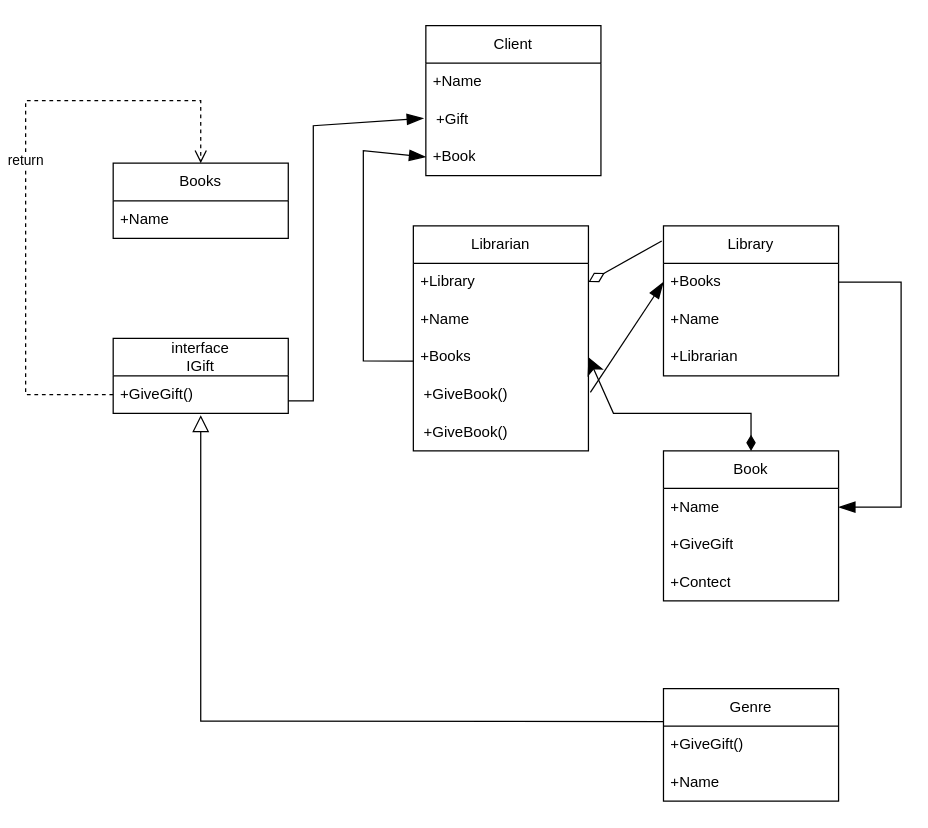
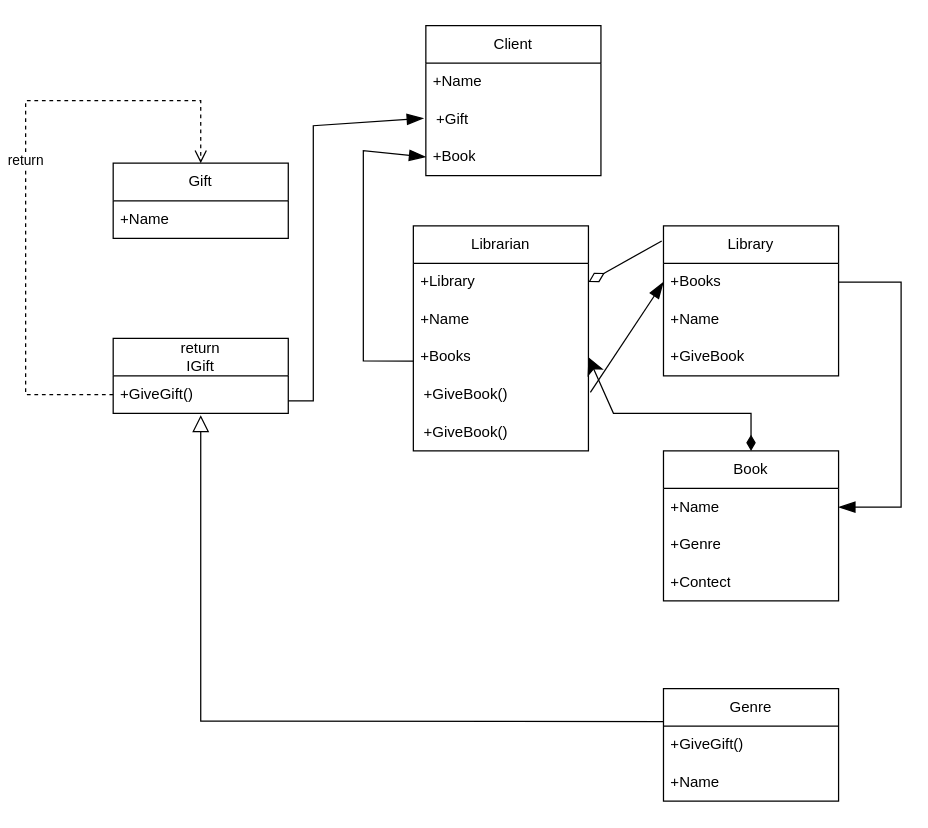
- <mxCell id="2" value="Books" style="swimlane;fontStyle=0;childLayout=stackLayout;horizontal=1;startSize=30;horizontalStack=0;resizeParent=1;resizeParentMax=0;resizeLast=0;collapsible=1;marginBottom=0;whiteSpace=wrap;html=1;" parent="1" vertex="1"><mxGeometry x="90" y="130" width="140" height="60" as="geometry" /></mxCell>
+ <mxCell id="2" value="Gift" style="swimlane;fontStyle=0;childLayout=stackLayout;horizontal=1;startSize=30;horizontalStack=0;resizeParent=1;resizeParentMax=0;resizeLast=0;collapsible=1;marginBottom=0;whiteSpace=wrap;html=1;" parent="1" vertex="1"><mxGeometry x="90" y="130" width="140" height="60" as="geometry" /></mxCell>
- <mxCell id="4" value="interface&lt;br&gt;IGift" style="swimlane;fontStyle=0;childLayout=stackLayout;horizontal=1;startSize=30;horizontalStack=0;resizeParent=1;resizeParentMax=0;resizeLast=0;collapsible=1;marginBottom=0;whiteSpace=wrap;html=1;" parent="1" vertex="1"><mxGeometry x="90" y="270" width="140" height="60" as="geometry" /></mxCell>
+ <mxCell id="4" value="return&lt;br&gt;IGift" style="swimlane;fontStyle=0;childLayout=stackLayout;horizontal=1;startSize=30;horizontalStack=0;resizeParent=1;resizeParentMax=0;resizeLast=0;collapsible=1;marginBottom=0;whiteSpace=wrap;html=1;" parent="1" vertex="1"><mxGeometry x="90" y="270" width="140" height="60" as="geometry" /></mxCell>
- <mxCell id="17" value="+Librarian" style="text;strokeColor=none;fillColor=none;align=left;verticalAlign=middle;spacingLeft=4;spacingRight=4;overflow=hidden;points=[[0,0.5],[1,0.5]];portConstraint=eastwest;rotatable=0;whiteSpace=wrap;html=1;" parent="14" vertex="1"><mxGeometry y="90" width="140" height="30" as="geometry" /></mxCell>
+ <mxCell id="17" value="+GiveBook" style="text;strokeColor=none;fillColor=none;align=left;verticalAlign=middle;spacingLeft=4;spacingRight=4;overflow=hidden;points=[[0,0.5],[1,0.5]];portConstraint=eastwest;rotatable=0;whiteSpace=wrap;html=1;" parent="14" vertex="1"><mxGeometry y="90" width="140" height="30" as="geometry" /></mxCell>
- <mxCell id="20" value="+GiveGift" style="text;strokeColor=none;fillColor=none;align=left;verticalAlign=middle;spacingLeft=4;spacingRight=4;overflow=hidden;points=[[0,0.5],[1,0.5]];portConstraint=eastwest;rotatable=0;whiteSpace=wrap;html=1;" parent="18" vertex="1"><mxGeometry y="60" width="140" height="30" as="geometry" /></mxCell>
+ <mxCell id="20" value="+Genre" style="text;strokeColor=none;fillColor=none;align=left;verticalAlign=middle;spacingLeft=4;spacingRight=4;overflow=hidden;points=[[0,0.5],[1,0.5]];portConstraint=eastwest;rotatable=0;whiteSpace=wrap;html=1;" parent="18" vertex="1"><mxGeometry y="60" width="140" height="30" as="geometry" /></mxCell>
